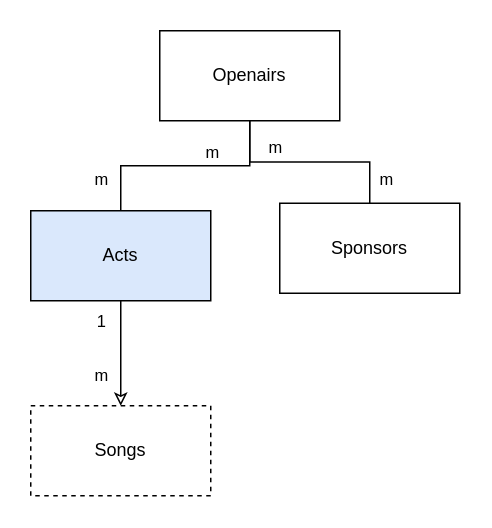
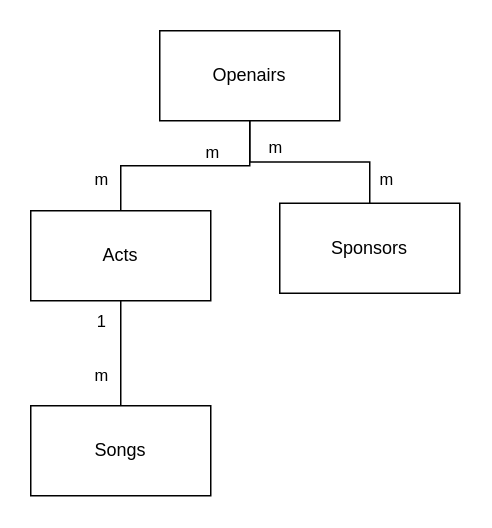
- <mxCell id="12" value="Acts" style="whiteSpace=wrap;html=1;fillColor=#dae8fc;" parent="1" vertex="1"><mxGeometry x="20" y="140" width="120" height="60" as="geometry" /></mxCell>
+ <mxCell id="12" value="Acts" style="whiteSpace=wrap;html=1;" parent="1" vertex="1"><mxGeometry x="20" y="140" width="120" height="60" as="geometry" /></mxCell>
- <mxCell id="9" value="" style="edgeStyle=orthogonalEdgeStyle;rounded=0;orthogonalLoop=1;jettySize=auto;html=1;endArrow=classic;endFill=0;" parent="1" source="12" target="13" edge="1"><mxGeometry relative="1" as="geometry" /></mxCell>
+ <mxCell id="9" value="" style="edgeStyle=orthogonalEdgeStyle;rounded=0;orthogonalLoop=1;jettySize=auto;html=1;endArrow=none;endFill=0;" parent="1" source="12" target="13" edge="1"><mxGeometry relative="1" as="geometry" /></mxCell>
- <mxCell id="13" value="Songs" style="whiteSpace=wrap;html=1;dashed=1;" parent="1" vertex="1"><mxGeometry x="20" y="270" width="120" height="60" as="geometry" /></mxCell>
+ <mxCell id="13" value="Songs" style="whiteSpace=wrap;html=1;" parent="1" vertex="1"><mxGeometry x="20" y="270" width="120" height="60" as="geometry" /></mxCell>
